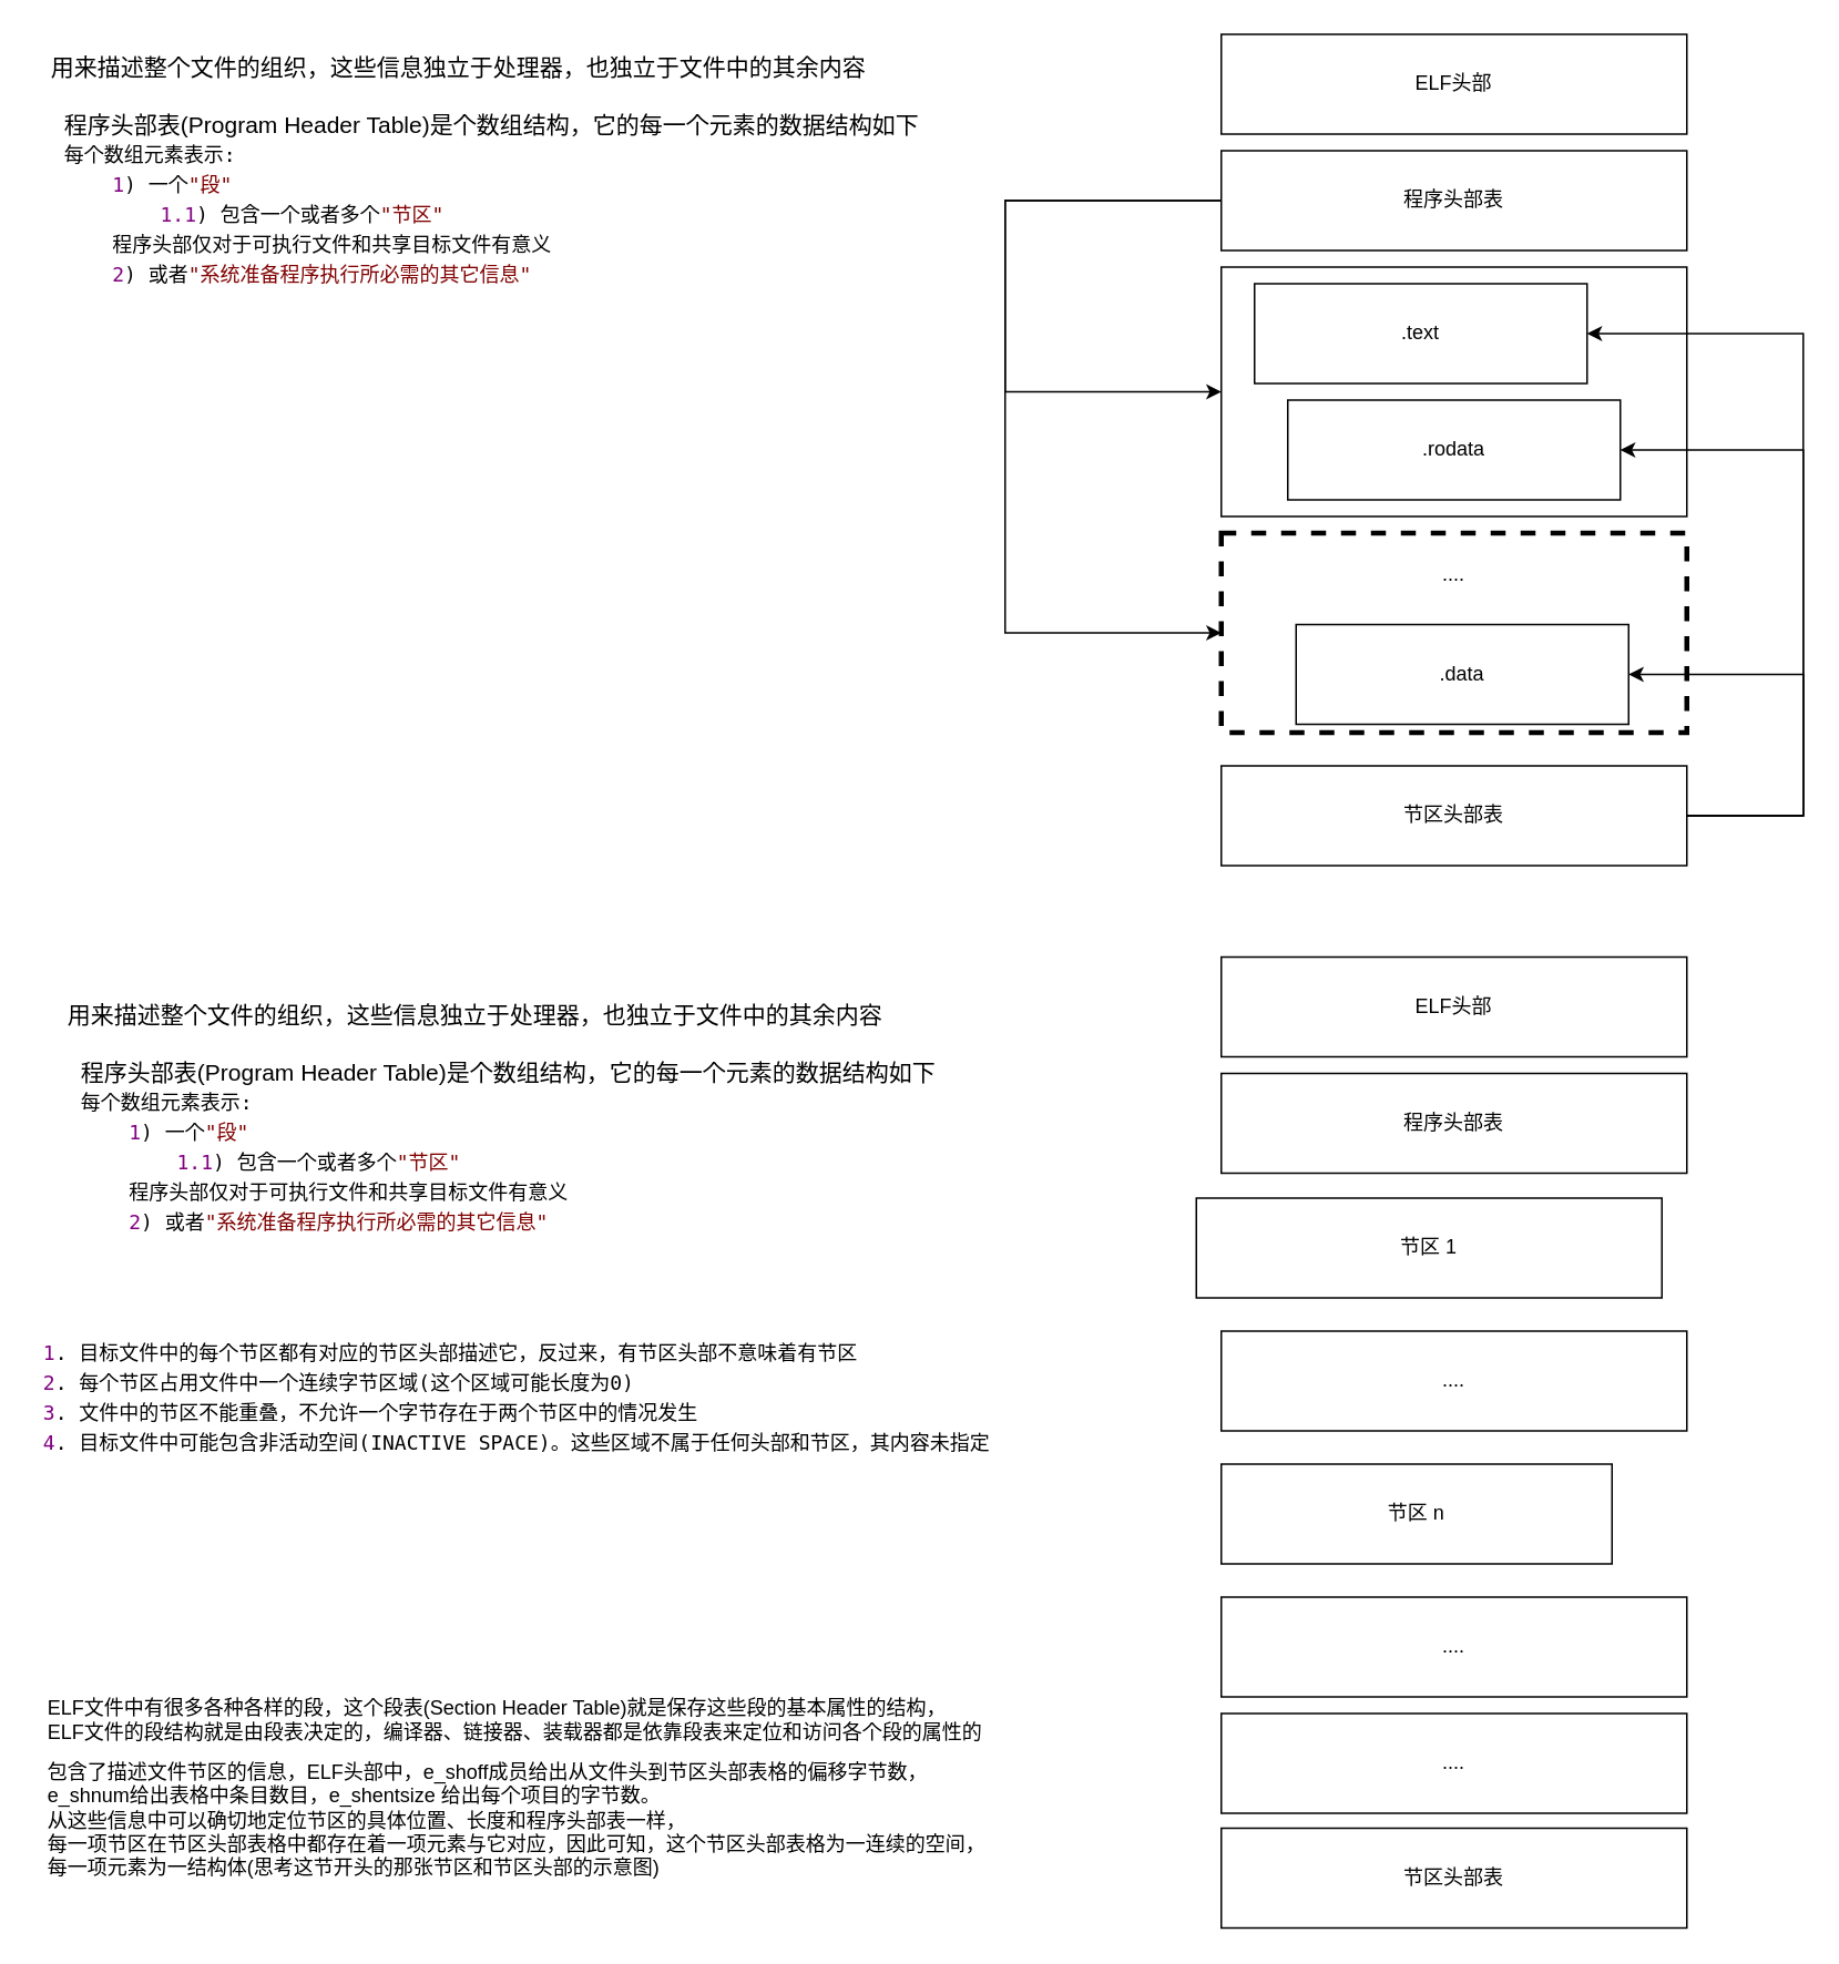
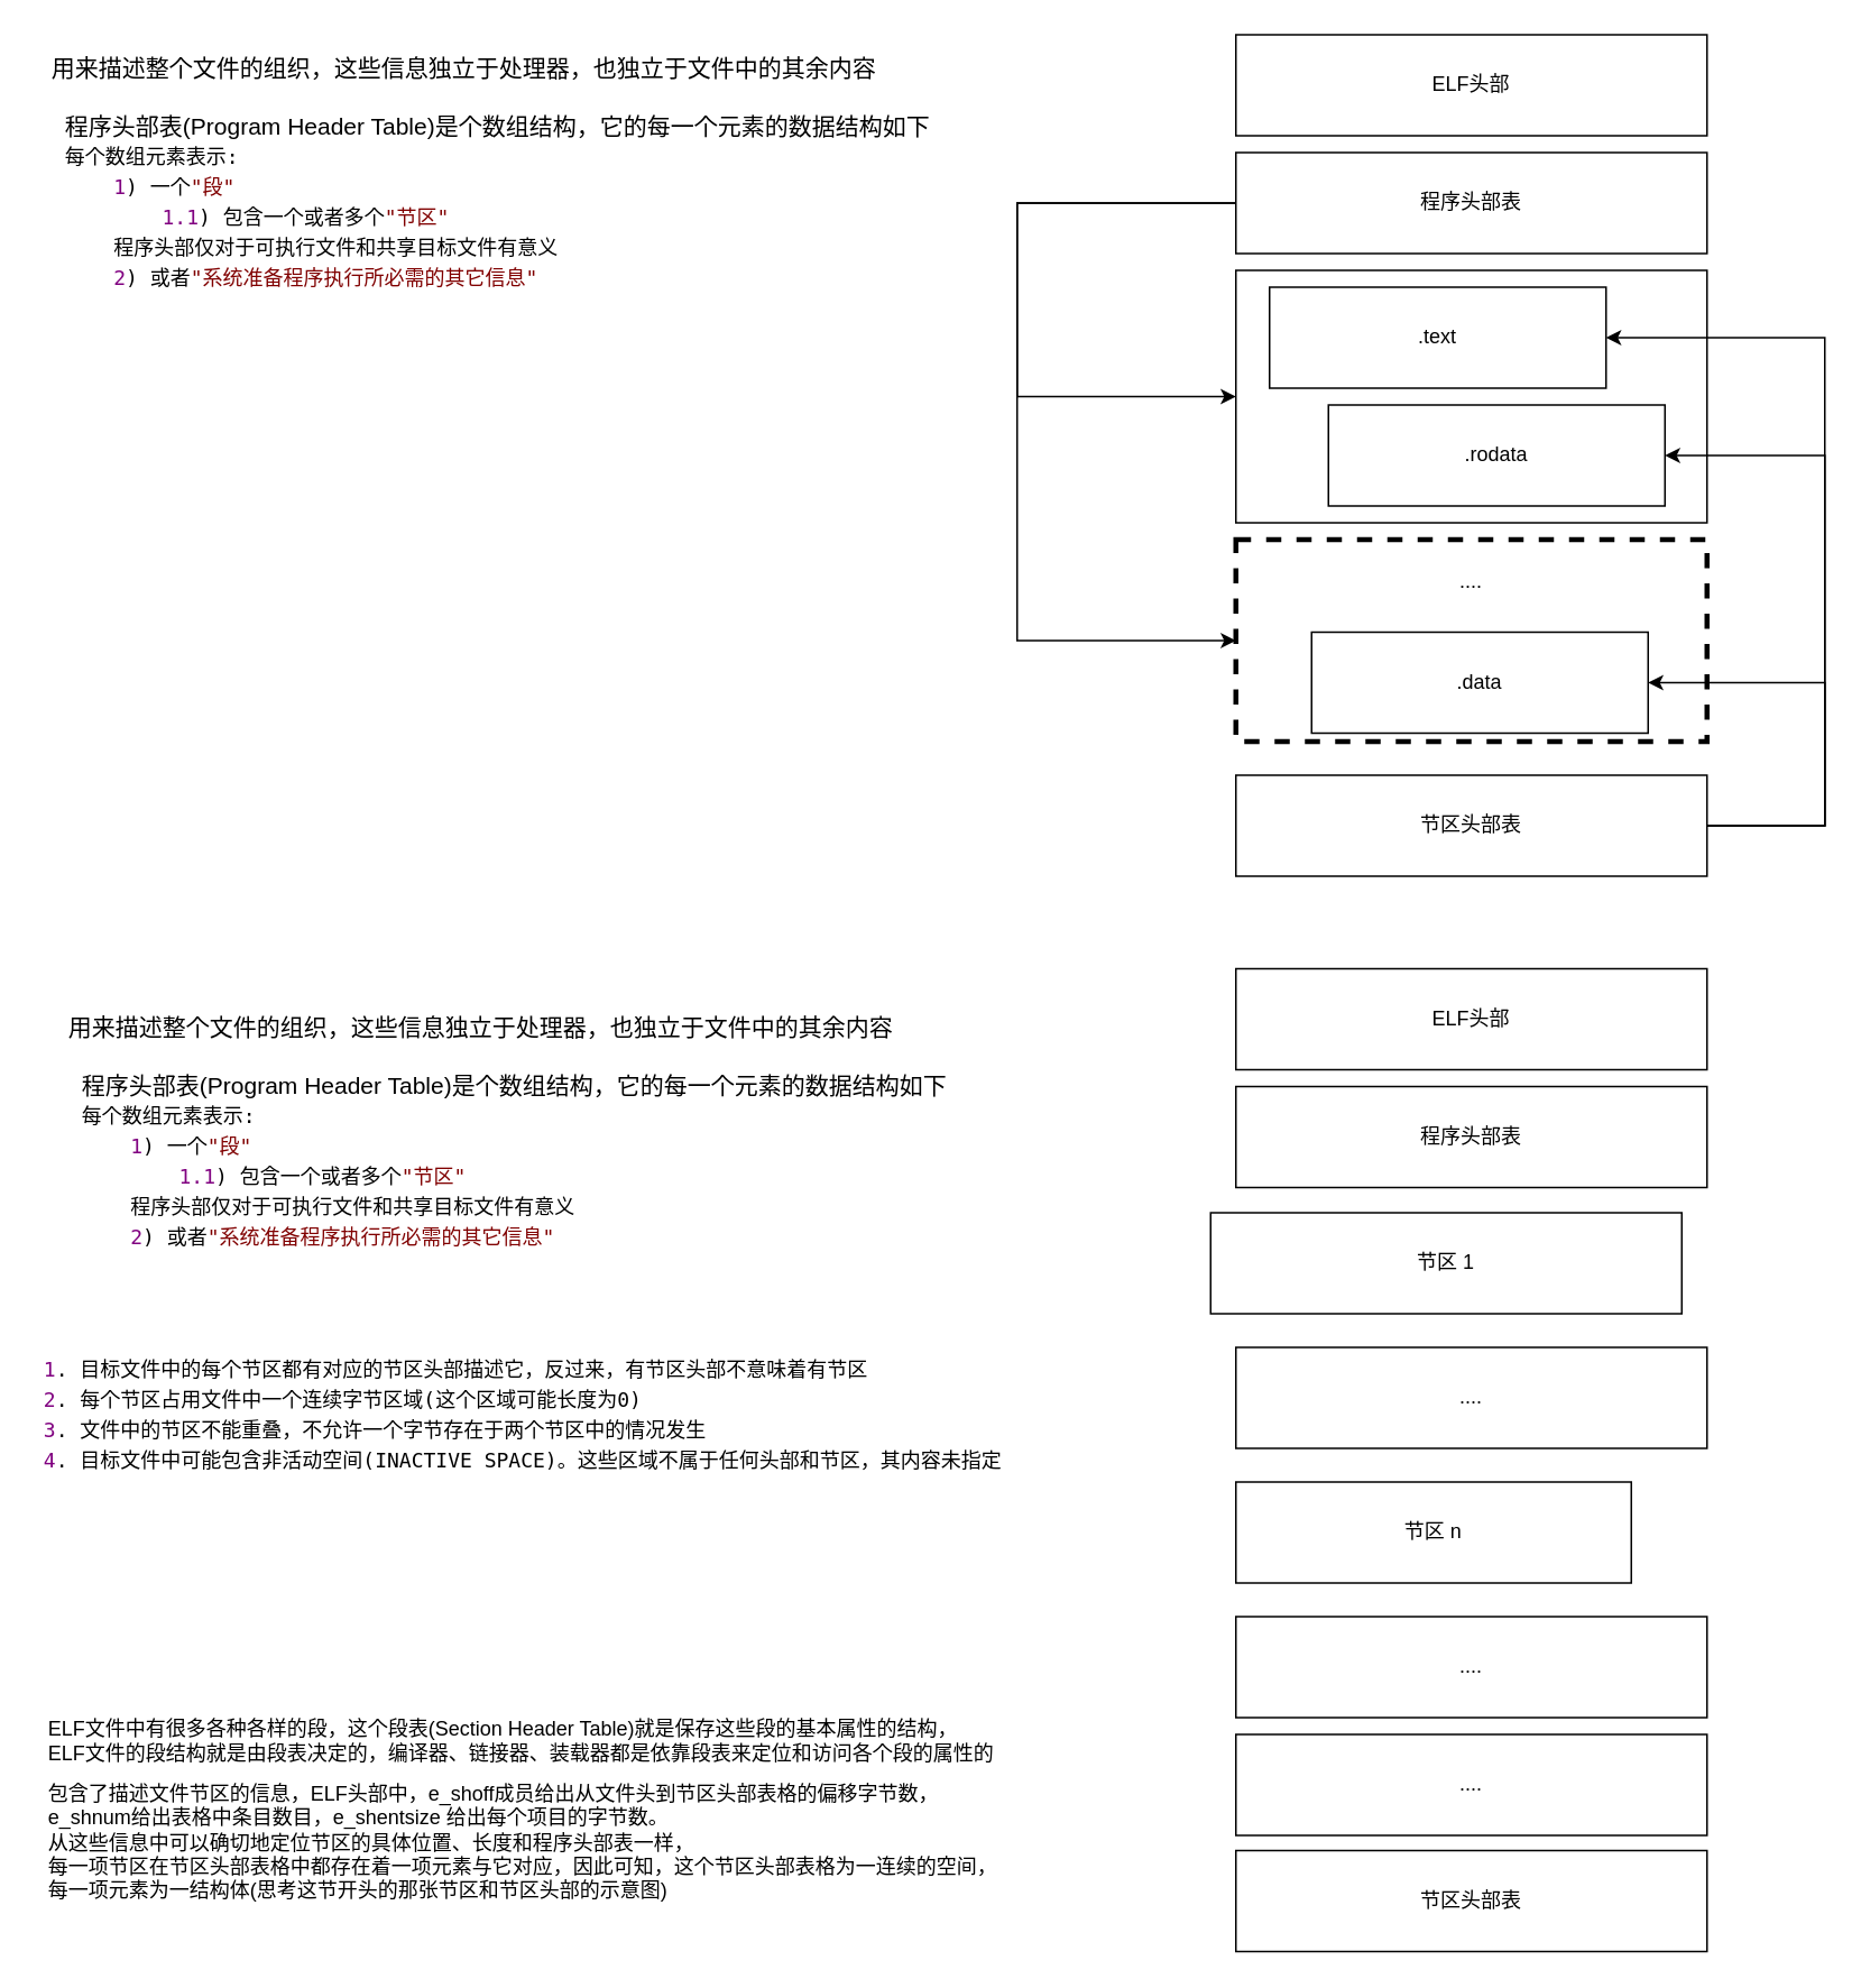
- <mxCell id="8" value=".rodata" style="rounded=0;whiteSpace=wrap;html=1;" vertex="1" parent="1"><mxGeometry x="774" y="240" width="200" height="60" as="geometry" /></mxCell>
+ <mxCell id="8" value=".rodata" style="rounded=0;whiteSpace=wrap;html=1;" vertex="1" parent="1"><mxGeometry x="789" y="240" width="200" height="60" as="geometry" /></mxCell>
